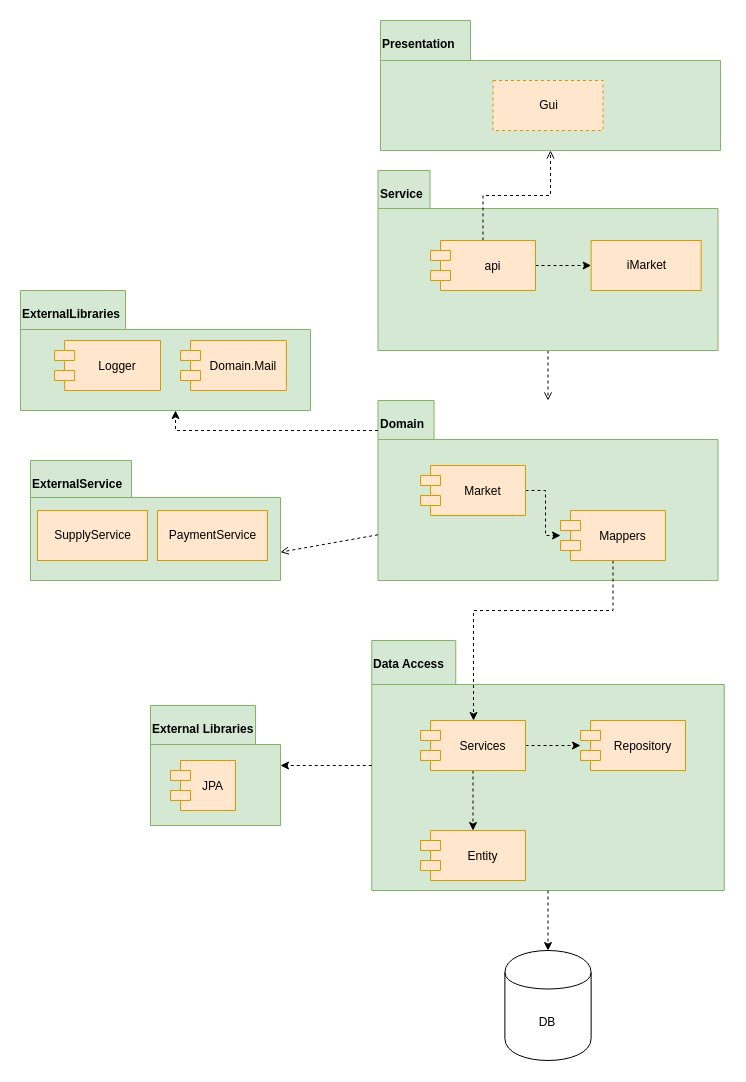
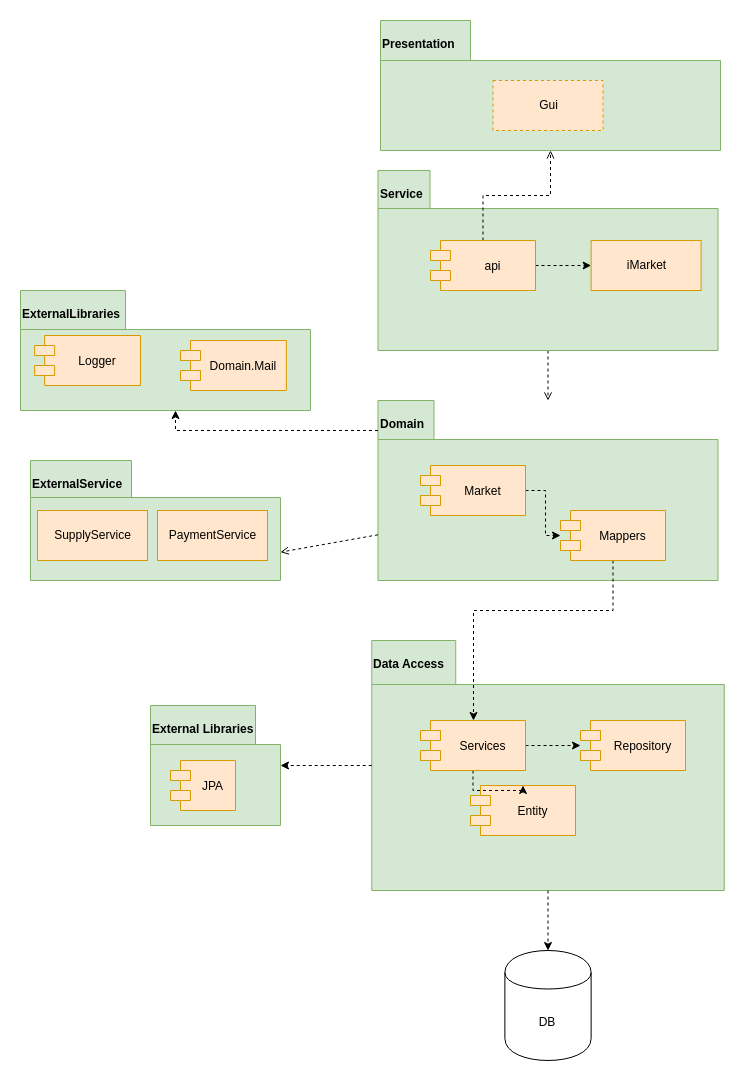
- <mxCell id="17" value="Logger" style="shape=module;align=left;spacingLeft=20;align=center;verticalAlign=middle;fillColor=#ffe6cc;strokeColor=#d79b00;" parent="15" vertex="1"><mxGeometry x="34.12" y="50" width="105.88" height="50" as="geometry" /></mxCell>
+ <mxCell id="17" value="Logger" style="shape=module;align=left;spacingLeft=20;align=center;verticalAlign=middle;fillColor=#ffe6cc;strokeColor=#d79b00;" parent="15" vertex="1"><mxGeometry x="14.12" y="45" width="105.88" height="50" as="geometry" /></mxCell>
- <mxCell id="25" value="Entity" style="shape=module;align=left;spacingLeft=20;align=center;verticalAlign=middle;fillColor=#ffe6cc;strokeColor=#d79b00;" vertex="1" parent="1"><mxGeometry x="420" y="830" width="105" height="50" as="geometry" /></mxCell>
+ <mxCell id="25" value="Entity" style="shape=module;align=left;spacingLeft=20;align=center;verticalAlign=middle;fillColor=#ffe6cc;strokeColor=#d79b00;" vertex="1" parent="1"><mxGeometry x="470" y="785" width="105" height="50" as="geometry" /></mxCell>
